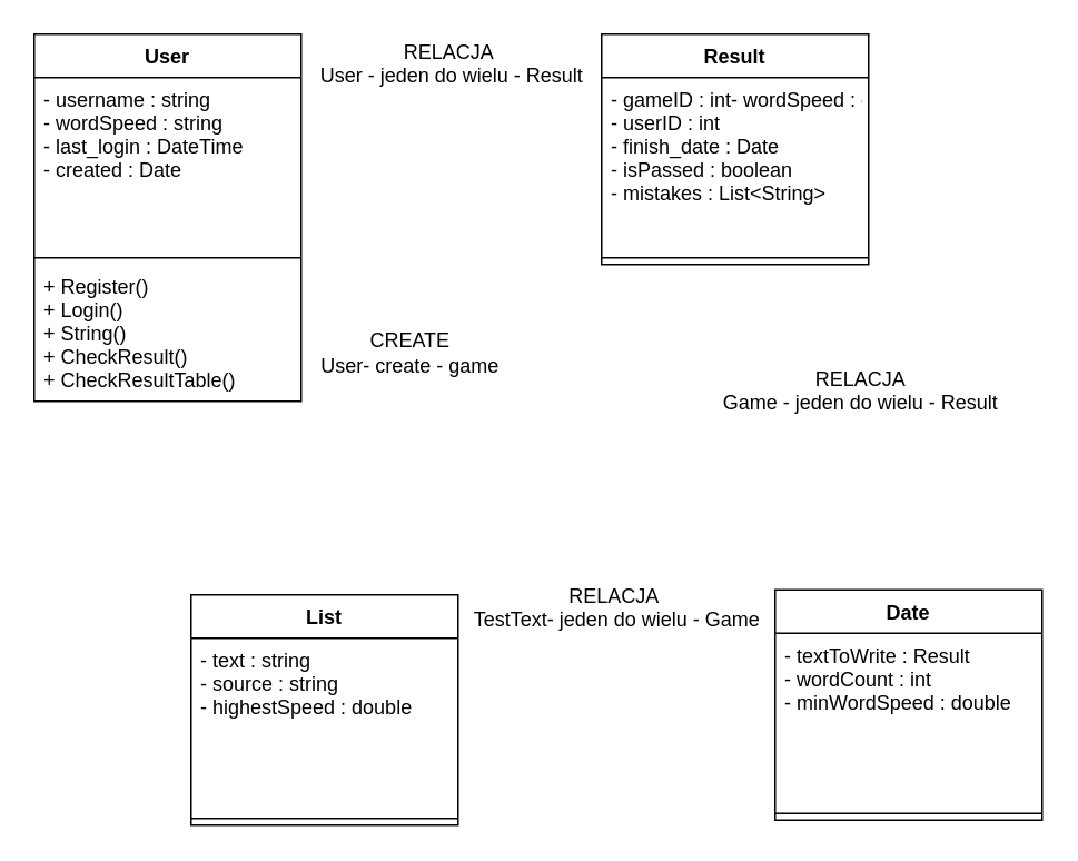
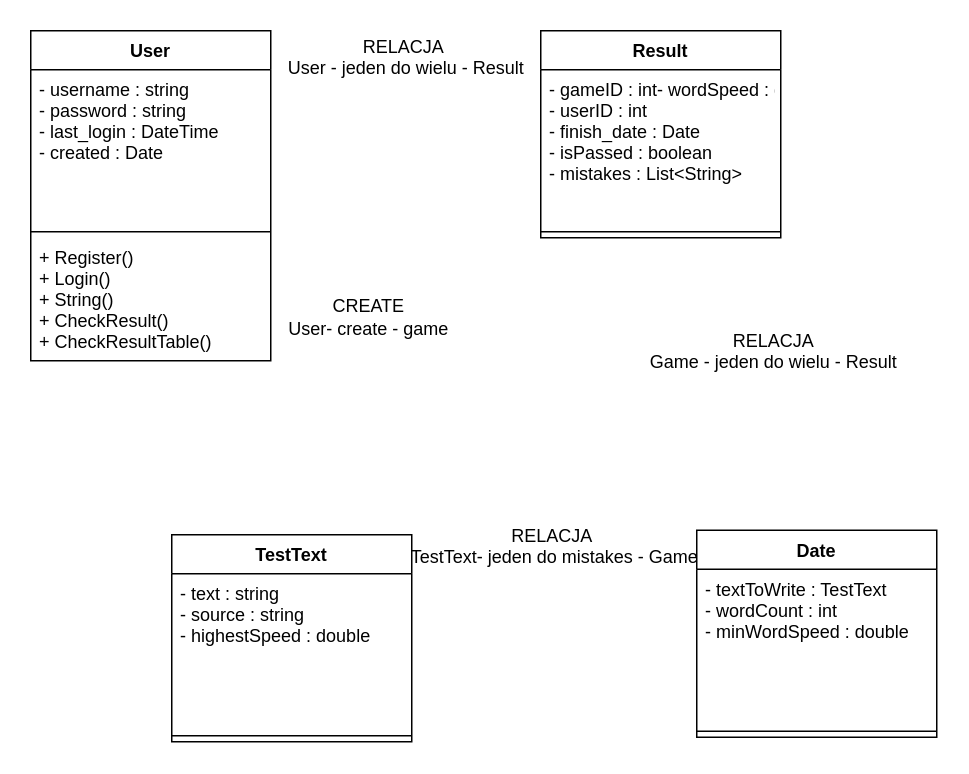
- <mxCell id="3" value="- username : string&#10;- wordSpeed : string&#10;- last_login : DateTime&#10;- created : Date&#10;&#10;" style="text;strokeColor=none;fillColor=none;align=left;verticalAlign=top;spacingLeft=4;spacingRight=4;overflow=hidden;rotatable=0;points=[[0,0.5],[1,0.5]];portConstraint=eastwest;" parent="2" vertex="1"><mxGeometry y="26" width="160" height="104" as="geometry" /></mxCell>
+ <mxCell id="3" value="- username : string&#10;- password : string&#10;- last_login : DateTime&#10;- created : Date&#10;&#10;" style="text;strokeColor=none;fillColor=none;align=left;verticalAlign=top;spacingLeft=4;spacingRight=4;overflow=hidden;rotatable=0;points=[[0,0.5],[1,0.5]];portConstraint=eastwest;" parent="2" vertex="1"><mxGeometry y="26" width="160" height="104" as="geometry" /></mxCell>
- <mxCell id="12" value="List" style="swimlane;fontStyle=1;align=center;verticalAlign=top;childLayout=stackLayout;horizontal=1;startSize=26;horizontalStack=0;resizeParent=1;resizeParentMax=0;resizeLast=0;collapsible=1;marginBottom=0;" vertex="1" parent="1"><mxGeometry x="114" y="356" width="160" height="138" as="geometry" /></mxCell>
+ <mxCell id="12" value="TestText" style="swimlane;fontStyle=1;align=center;verticalAlign=top;childLayout=stackLayout;horizontal=1;startSize=26;horizontalStack=0;resizeParent=1;resizeParentMax=0;resizeLast=0;collapsible=1;marginBottom=0;" vertex="1" parent="1"><mxGeometry x="114" y="356" width="160" height="138" as="geometry" /></mxCell>
- <mxCell id="16" value="&lt;div&gt;RELACJA&amp;nbsp;&lt;/div&gt;&lt;div&gt;TestText- jeden do wielu - Game&lt;br&gt;&lt;/div&gt;&lt;div&gt;&lt;br&gt;&lt;/div&gt;" style="text;html=1;align=center;verticalAlign=middle;resizable=0;points=[];autosize=1;" vertex="1" parent="1"><mxGeometry x="274" y="346" width="190" height="50" as="geometry" /></mxCell>
+ <mxCell id="16" value="&lt;div&gt;RELACJA&amp;nbsp;&lt;/div&gt;&lt;div&gt;TestText- jeden do mistakes - Game&lt;br&gt;&lt;/div&gt;&lt;div&gt;&lt;br&gt;&lt;/div&gt;" style="text;html=1;align=center;verticalAlign=middle;resizable=0;points=[];autosize=1;" vertex="1" parent="1"><mxGeometry x="274" y="346" width="190" height="50" as="geometry" /></mxCell>
- <mxCell id="7" value="- textToWrite : Result&#10;- wordCount : int&#10;- minWordSpeed : double&#10;&#10;&#10;&#10;" style="text;strokeColor=none;fillColor=none;align=left;verticalAlign=top;spacingLeft=4;spacingRight=4;overflow=hidden;rotatable=0;points=[[0,0.5],[1,0.5]];portConstraint=eastwest;" parent="6" vertex="1"><mxGeometry y="26" width="160" height="104" as="geometry" /></mxCell>
+ <mxCell id="7" value="- textToWrite : TestText&#10;- wordCount : int&#10;- minWordSpeed : double&#10;&#10;&#10;&#10;" style="text;strokeColor=none;fillColor=none;align=left;verticalAlign=top;spacingLeft=4;spacingRight=4;overflow=hidden;rotatable=0;points=[[0,0.5],[1,0.5]];portConstraint=eastwest;" parent="6" vertex="1"><mxGeometry y="26" width="160" height="104" as="geometry" /></mxCell>
